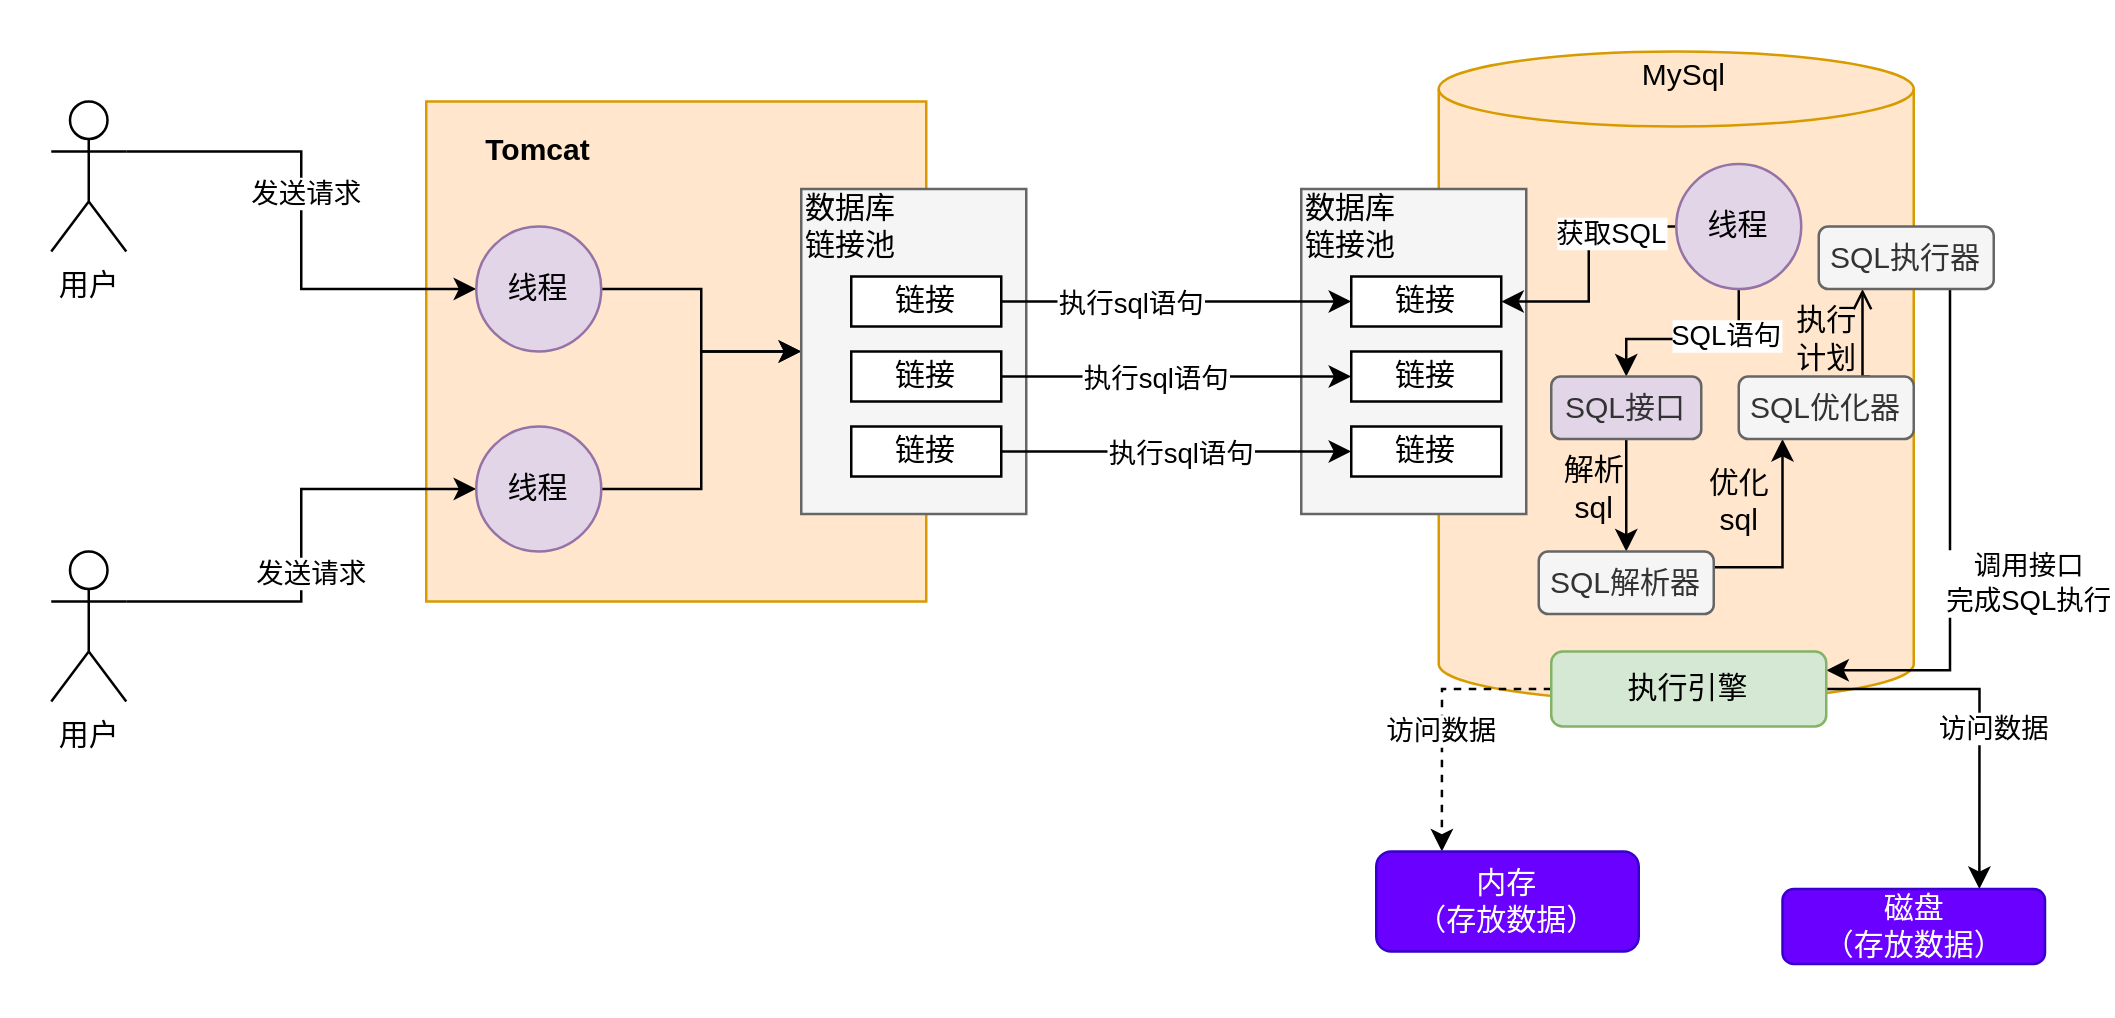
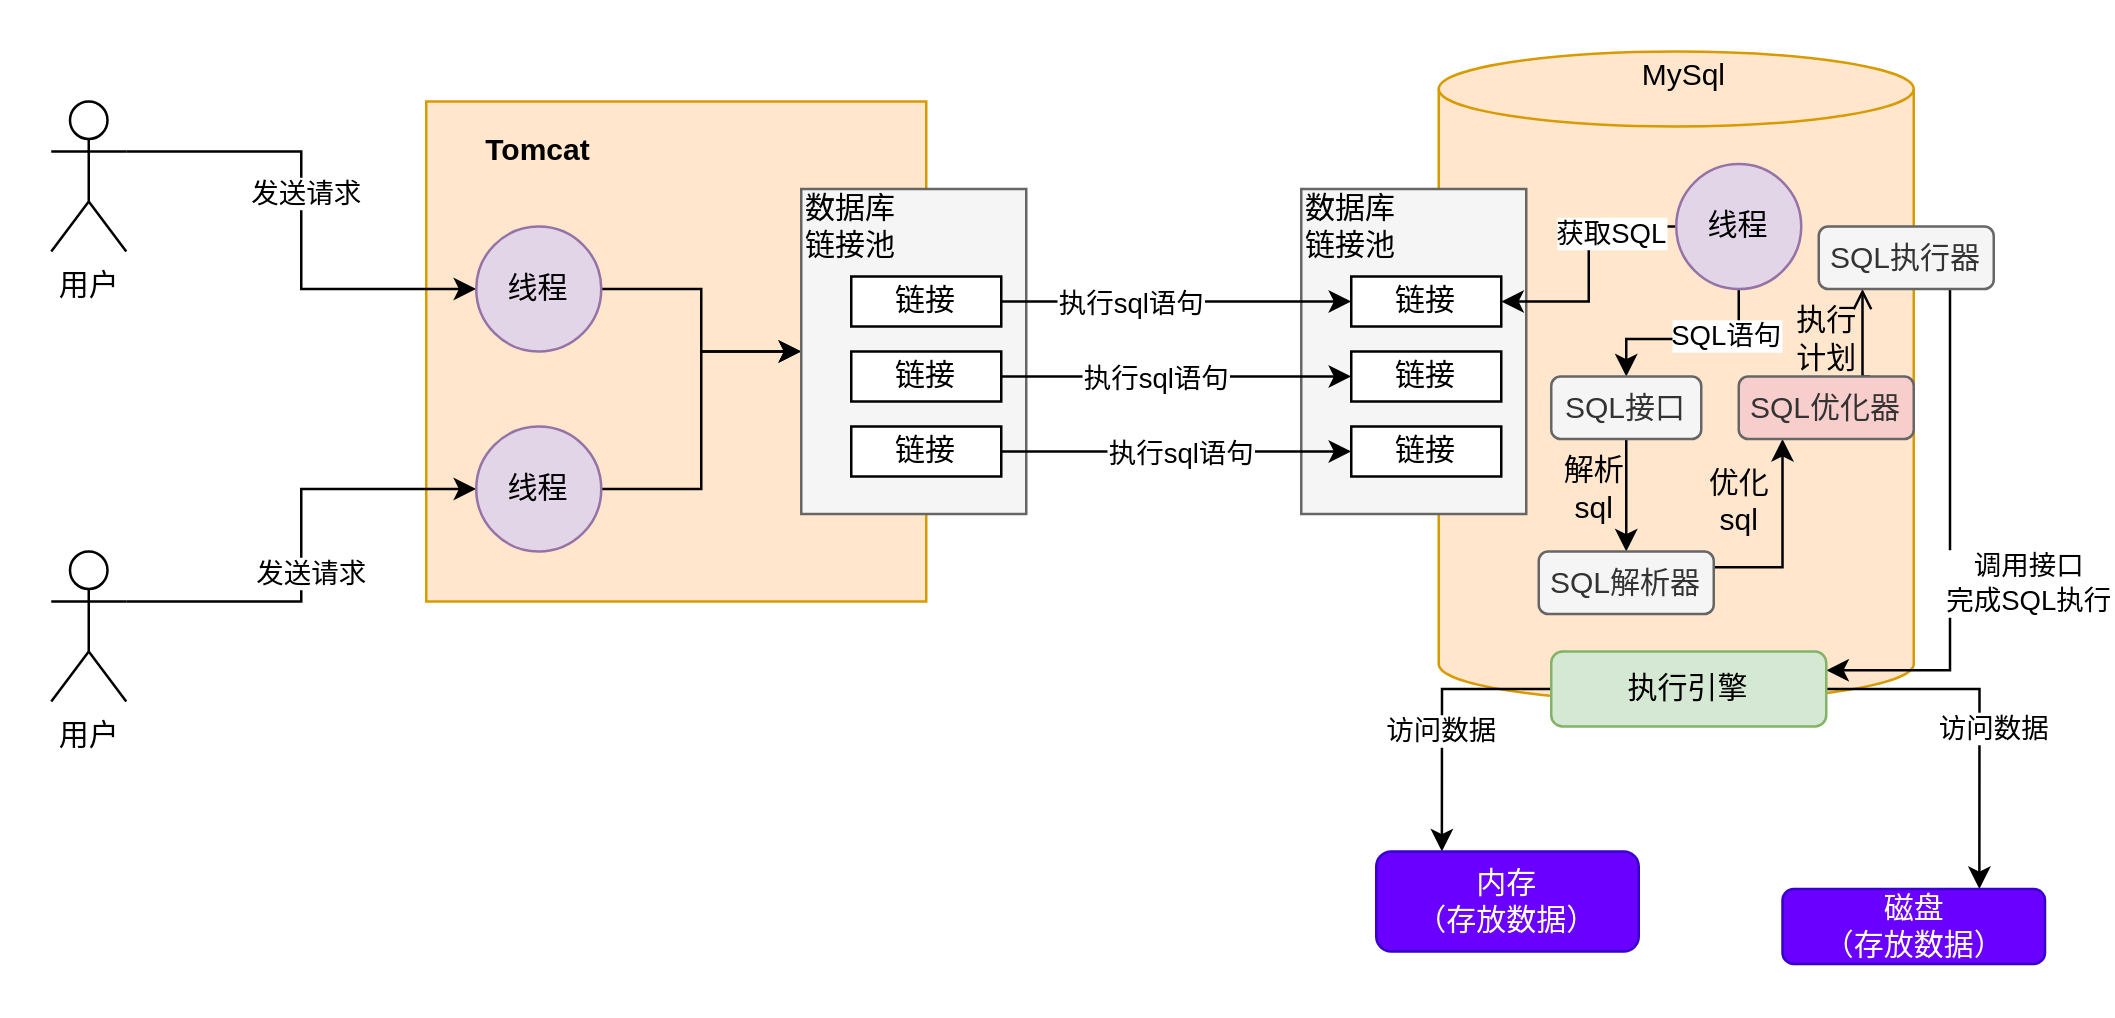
- <mxCell id="44" value="SQL接口" style="rounded=1;whiteSpace=wrap;html=1;fillColor=#e1d5e7;strokeColor=#666666;fontColor=#333333;" vertex="1" parent="1"><mxGeometry x="620" y="150" width="60" height="25" as="geometry" /></mxCell>
+ <mxCell id="44" value="SQL接口" style="rounded=1;whiteSpace=wrap;html=1;fillColor=#f5f5f5;strokeColor=#666666;fontColor=#333333;" vertex="1" parent="1"><mxGeometry x="620" y="150" width="60" height="25" as="geometry" /></mxCell>
- <mxCell id="48" value="SQL优化器" style="rounded=1;whiteSpace=wrap;html=1;fillColor=#f5f5f5;strokeColor=#666666;fontColor=#333333;" vertex="1" parent="1"><mxGeometry x="695" y="150" width="70" height="25" as="geometry" /></mxCell>
+ <mxCell id="48" value="SQL优化器" style="rounded=1;whiteSpace=wrap;html=1;fillColor=#f8cecc;strokeColor=#666666;fontColor=#333333;" vertex="1" parent="1"><mxGeometry x="695" y="150" width="70" height="25" as="geometry" /></mxCell>
- <mxCell id="55" style="edgeStyle=orthogonalEdgeStyle;rounded=0;orthogonalLoop=1;jettySize=auto;html=1;exitX=0;exitY=0.5;exitDx=0;exitDy=0;entryX=0.25;entryY=0;entryDx=0;entryDy=0;dashed=1;" edge="1" parent="1" source="58" target="59"><mxGeometry relative="1" as="geometry" /></mxCell>
+ <mxCell id="55" style="edgeStyle=orthogonalEdgeStyle;rounded=0;orthogonalLoop=1;jettySize=auto;html=1;exitX=0;exitY=0.5;exitDx=0;exitDy=0;entryX=0.25;entryY=0;entryDx=0;entryDy=0;" edge="1" parent="1" source="58" target="59"><mxGeometry relative="1" as="geometry" /></mxCell>
